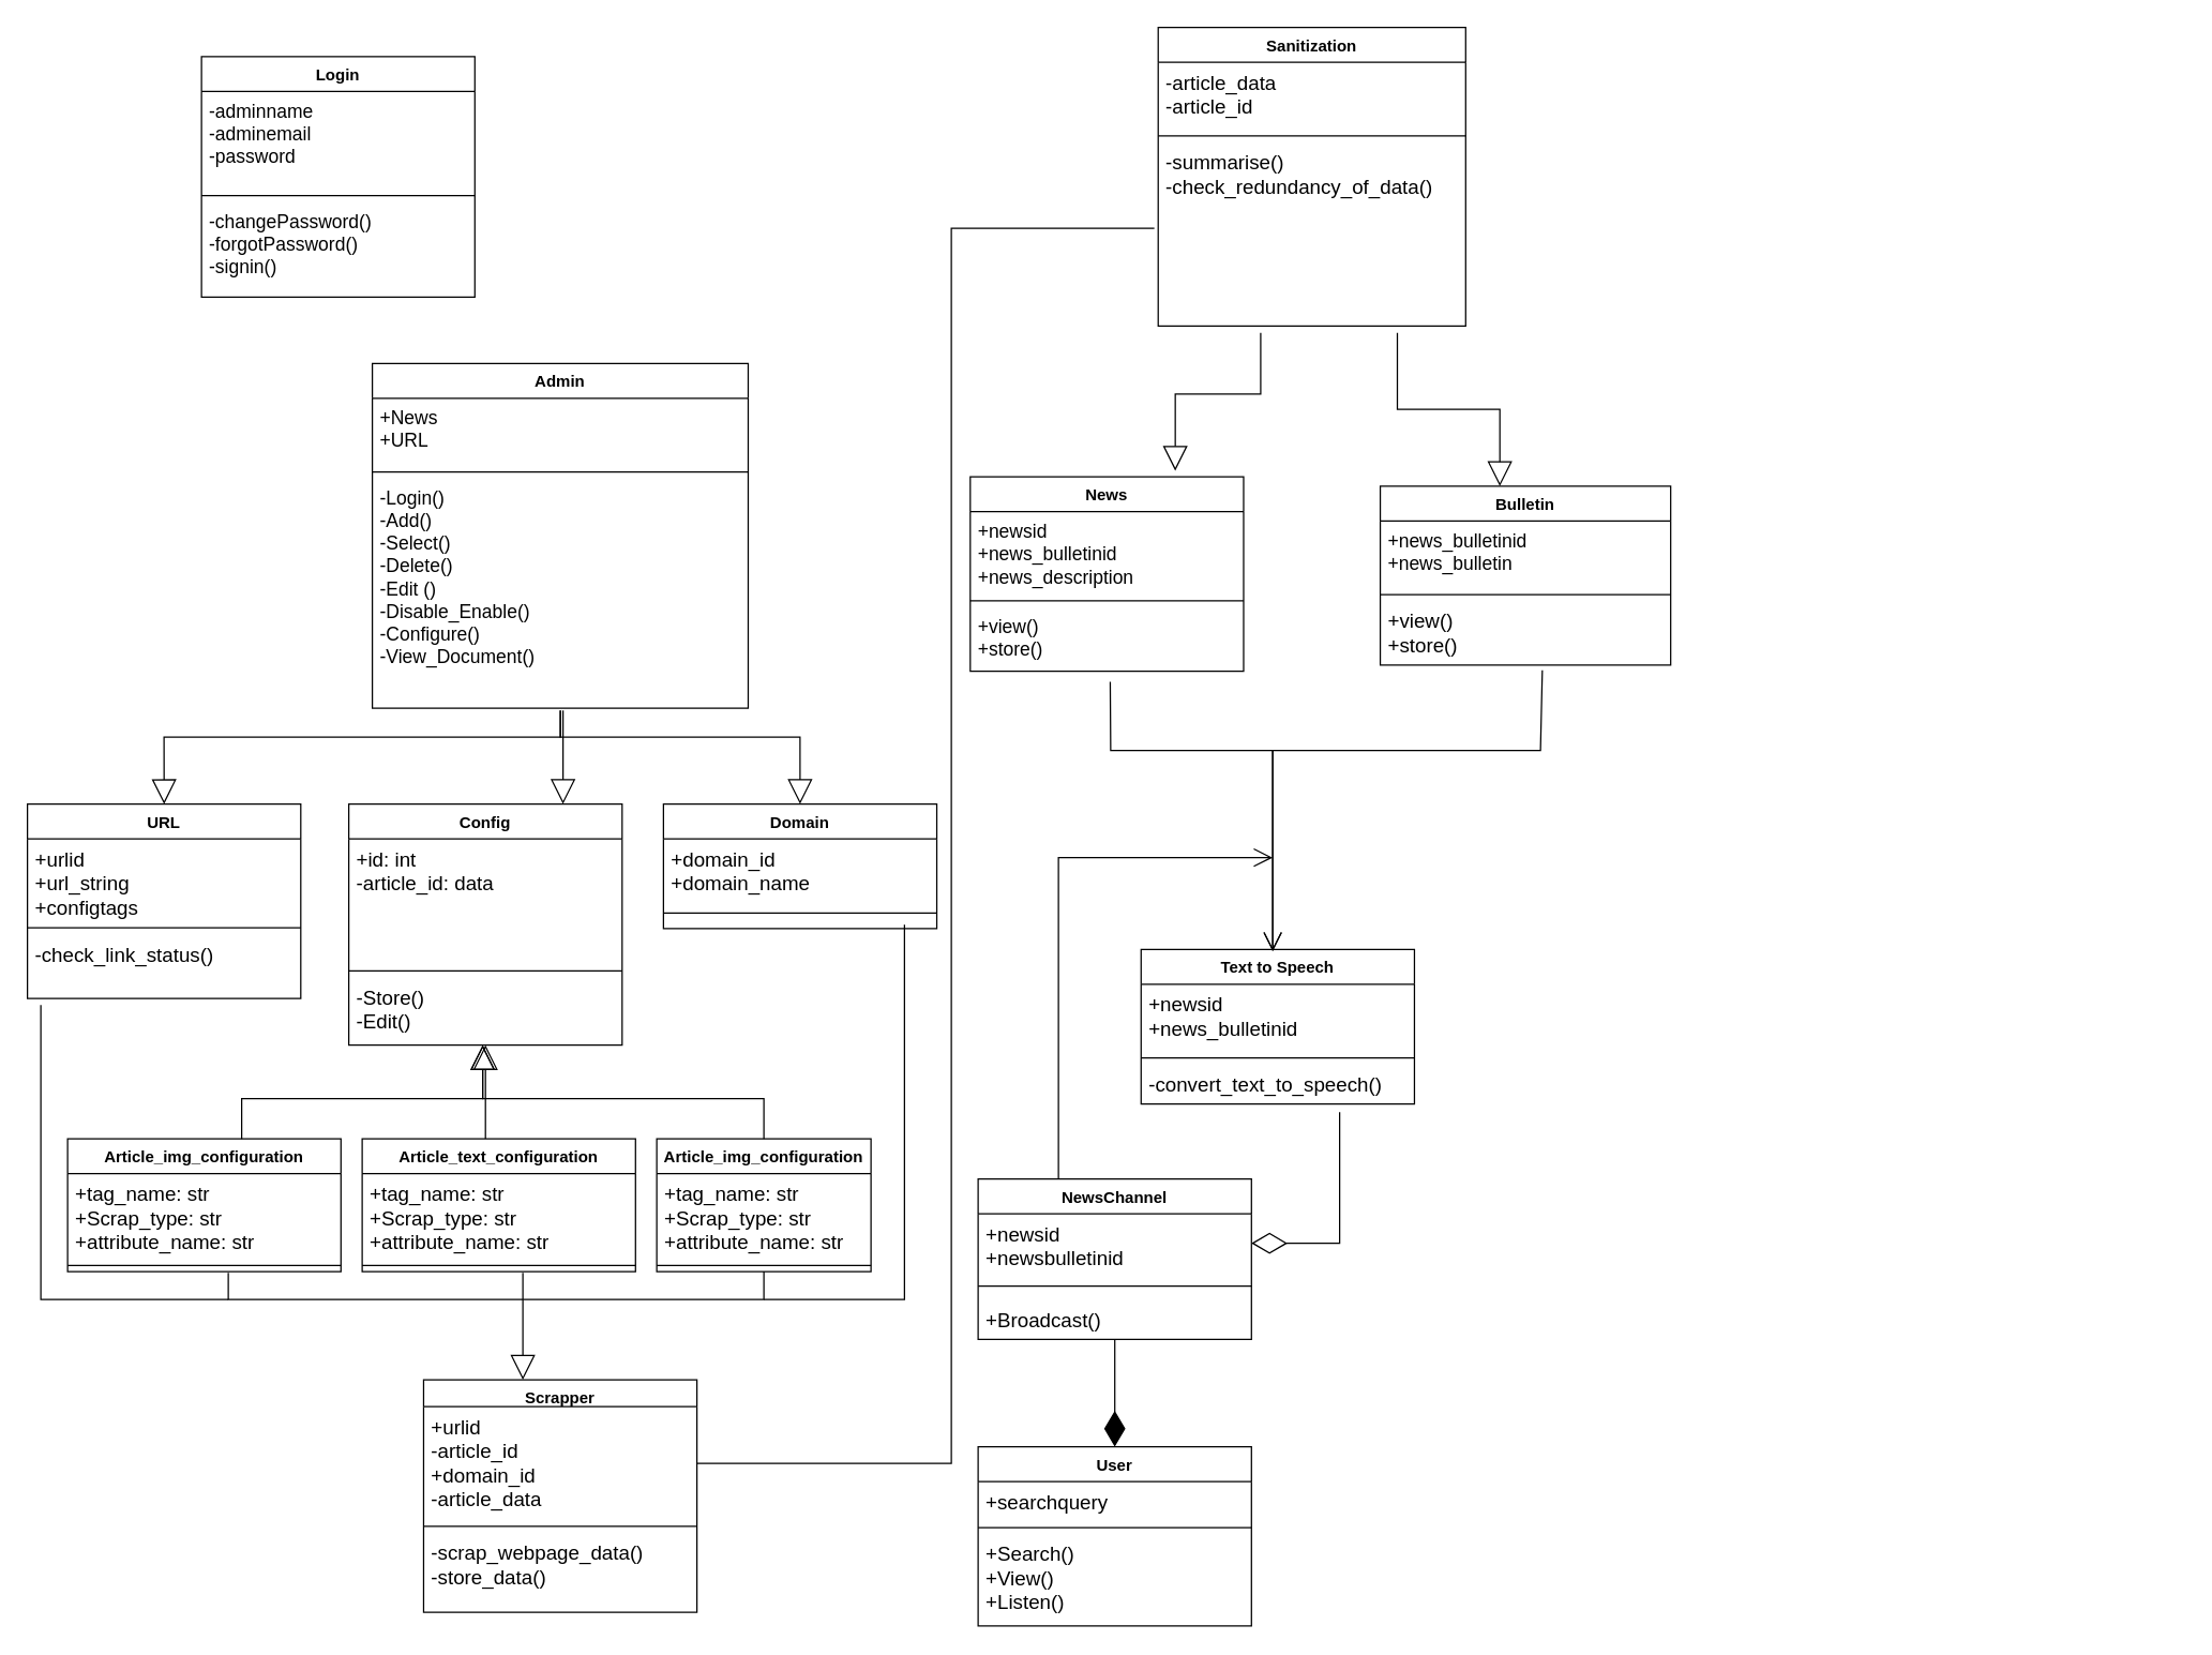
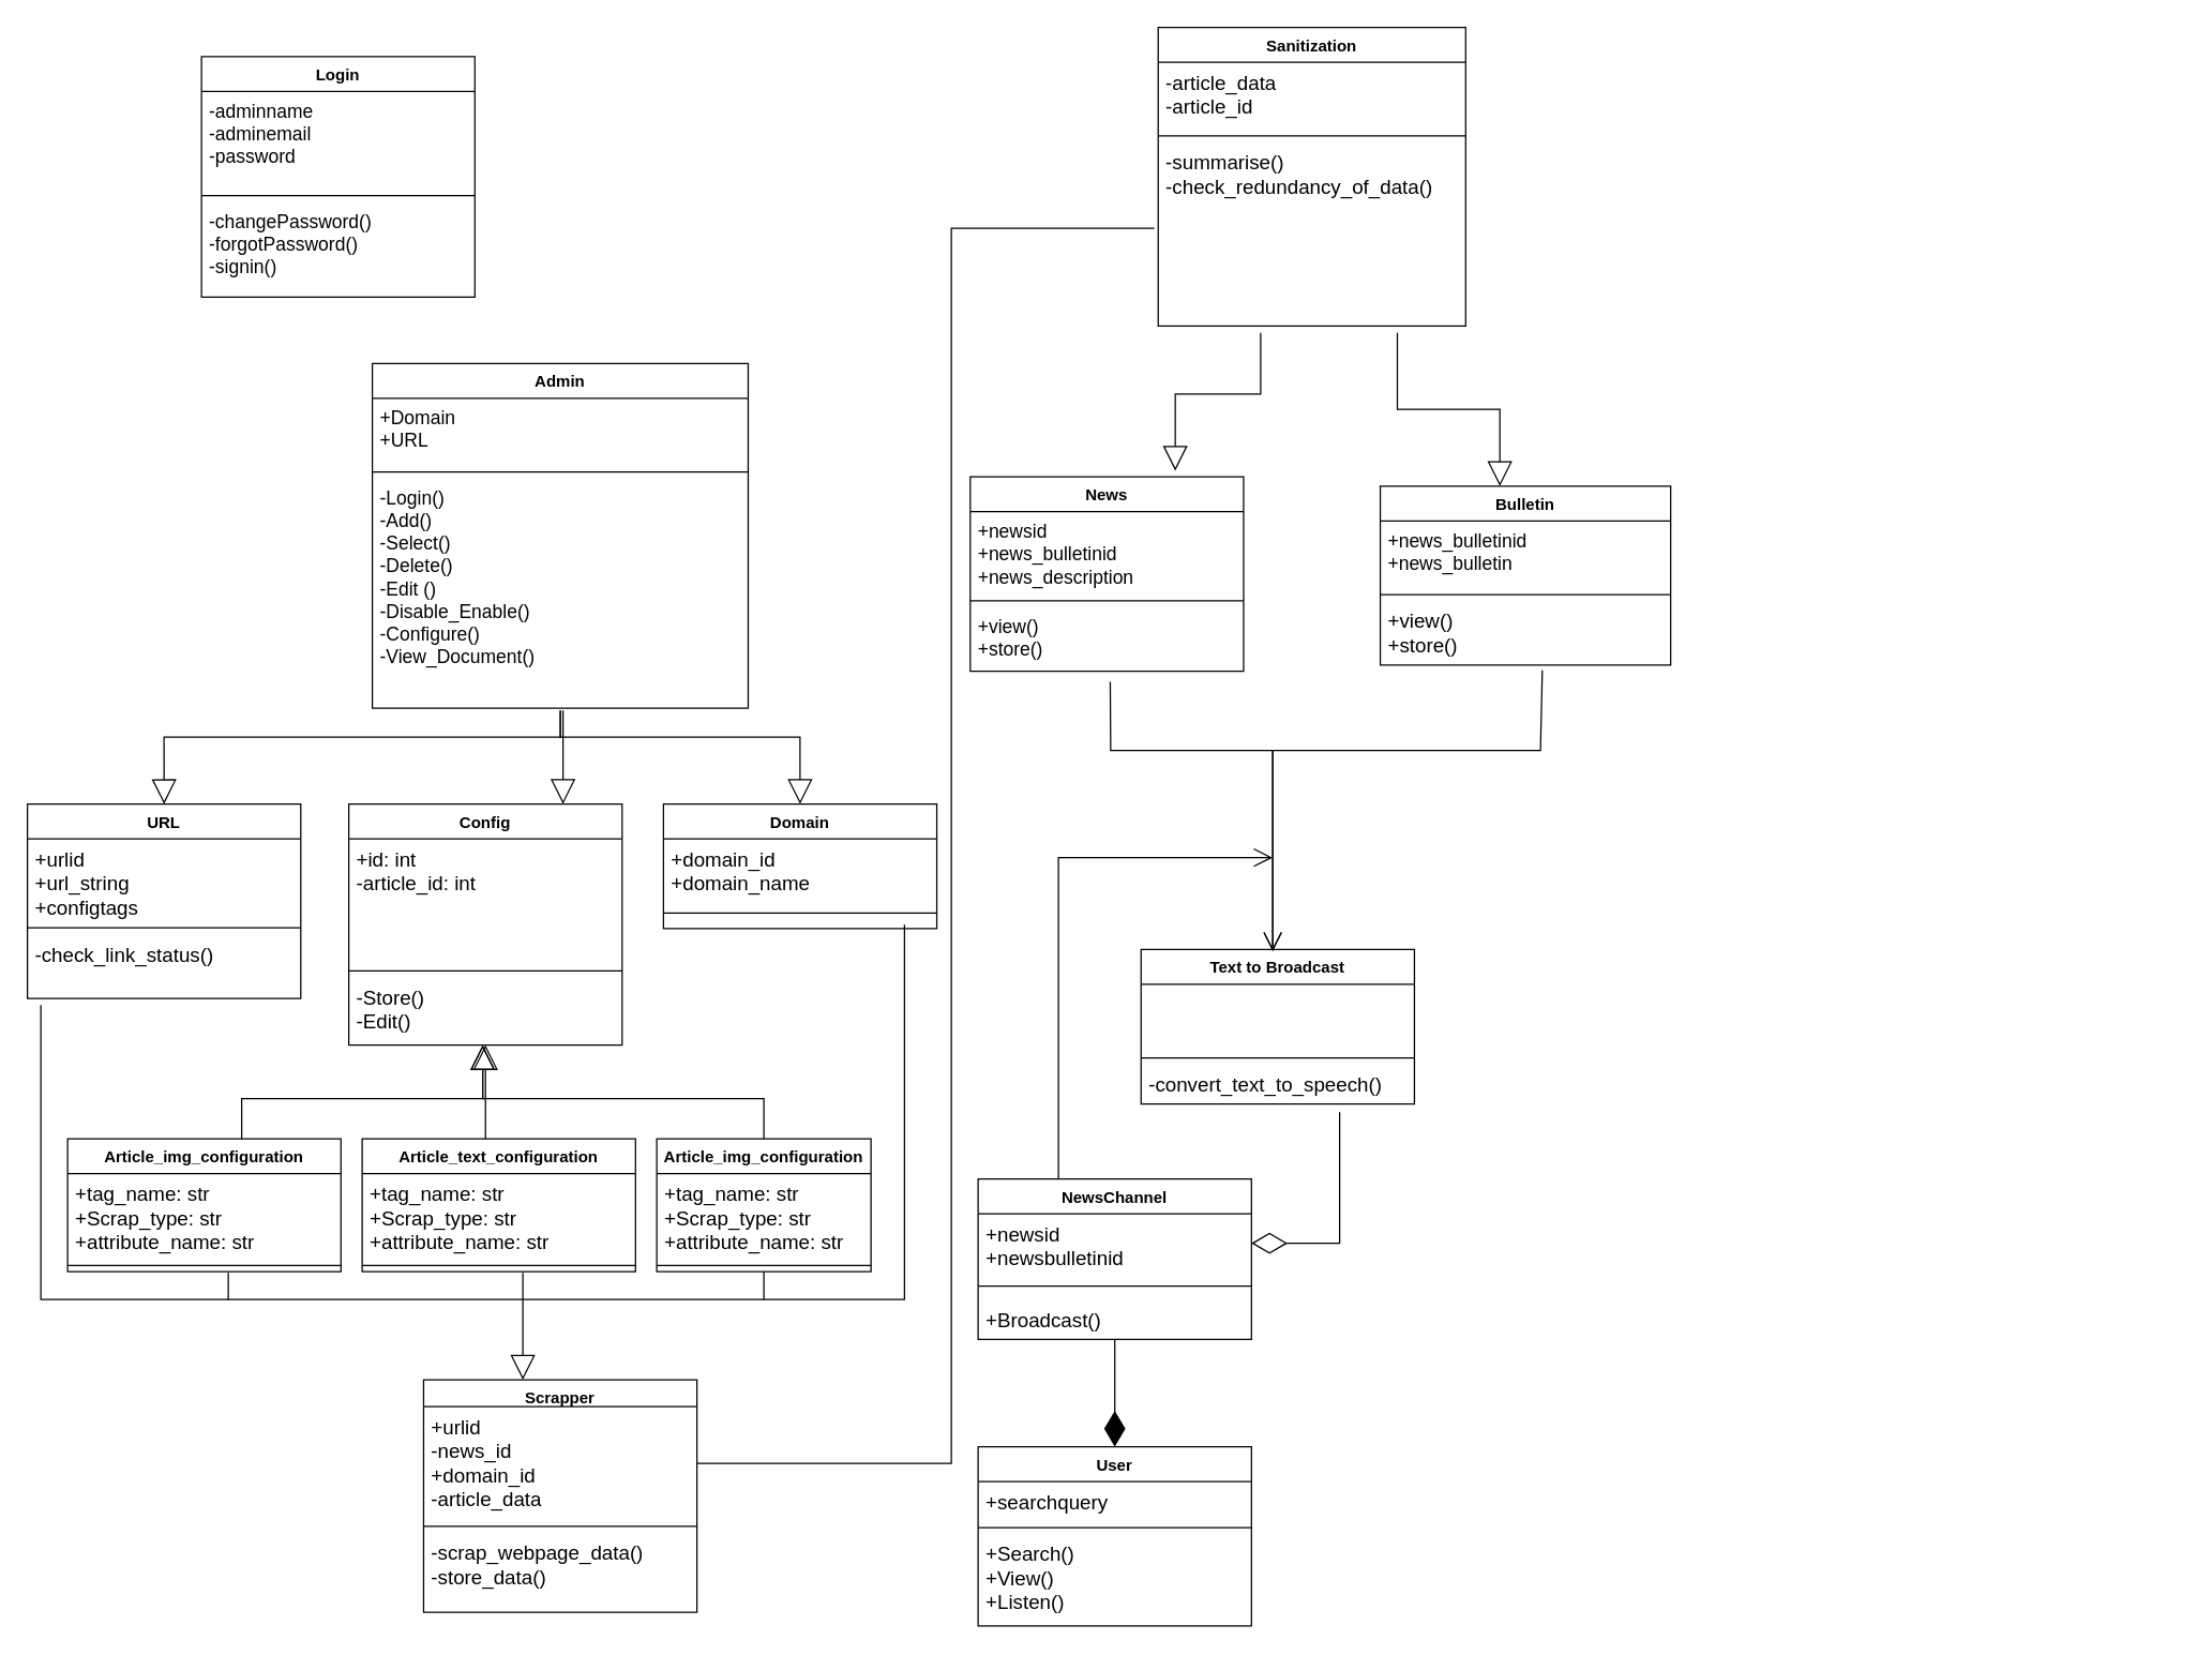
- <mxCell id="32" value="+News&#10;+URL" style="text;strokeColor=none;fillColor=none;align=left;verticalAlign=top;spacingLeft=4;spacingRight=4;overflow=hidden;rotatable=0;points=[[0,0.5],[1,0.5]];portConstraint=eastwest;fontSize=14;" parent="31" vertex="1"><mxGeometry y="26" width="280.69" height="50.412" as="geometry" /></mxCell>
+ <mxCell id="32" value="+Domain&#10;+URL" style="text;strokeColor=none;fillColor=none;align=left;verticalAlign=top;spacingLeft=4;spacingRight=4;overflow=hidden;rotatable=0;points=[[0,0.5],[1,0.5]];portConstraint=eastwest;fontSize=14;" parent="31" vertex="1"><mxGeometry y="26" width="280.69" height="50.412" as="geometry" /></mxCell>
- <mxCell id="57" value="+id: int&#10;-article_id: data&#10;" style="text;strokeColor=none;fillColor=none;align=left;verticalAlign=top;spacingLeft=4;spacingRight=4;overflow=hidden;rotatable=0;points=[[0,0.5],[1,0.5]];portConstraint=eastwest;fontSize=15;" parent="56" vertex="1"><mxGeometry y="26" width="204.14" height="94" as="geometry" /></mxCell>
+ <mxCell id="57" value="+id: int&#10;-article_id: int&#10;" style="text;strokeColor=none;fillColor=none;align=left;verticalAlign=top;spacingLeft=4;spacingRight=4;overflow=hidden;rotatable=0;points=[[0,0.5],[1,0.5]];portConstraint=eastwest;fontSize=15;" parent="56" vertex="1"><mxGeometry y="26" width="204.14" height="94" as="geometry" /></mxCell>
- <mxCell id="3" value="Text to Speech" style="swimlane;fontStyle=1;align=center;verticalAlign=top;childLayout=stackLayout;horizontal=1;startSize=26;horizontalStack=0;resizeParent=1;resizeParentMax=0;resizeLast=0;collapsible=1;marginBottom=0;" parent="2" vertex="1"><mxGeometry x="701.724" y="688.576" width="204.138" height="115.366" as="geometry"><mxRectangle x="580" y="30" width="120" height="26" as="alternateBounds" /></mxGeometry></mxCell>
+ <mxCell id="3" value="Text to Broadcast" style="swimlane;fontStyle=1;align=center;verticalAlign=top;childLayout=stackLayout;horizontal=1;startSize=26;horizontalStack=0;resizeParent=1;resizeParentMax=0;resizeLast=0;collapsible=1;marginBottom=0;" parent="2" vertex="1"><mxGeometry x="701.724" y="688.576" width="204.138" height="115.366" as="geometry"><mxRectangle x="580" y="30" width="120" height="26" as="alternateBounds" /></mxGeometry></mxCell>
- <mxCell id="5" value="+newsid&#10;+news_bulletinid&#10;" style="text;strokeColor=none;fillColor=none;align=left;verticalAlign=top;spacingLeft=4;spacingRight=4;overflow=hidden;rotatable=0;points=[[0,0.5],[1,0.5]];portConstraint=eastwest;fontSize=15;" parent="4" vertex="1"><mxGeometry width="204.138" height="50.412" as="geometry" /></mxCell>
- <mxCell id="41" value="+urlid&#10;-article_id&#10;+domain_id&#10;-article_data" style="text;strokeColor=none;fillColor=none;align=left;verticalAlign=top;spacingLeft=4;spacingRight=4;overflow=hidden;rotatable=0;points=[[0,0.5],[1,0.5]];portConstraint=eastwest;fontSize=15;" parent="40" vertex="1"><mxGeometry y="20" width="204.138" height="84.783" as="geometry" /></mxCell>
+ <mxCell id="41" value="+urlid&#10;-news_id&#10;+domain_id&#10;-article_data" style="text;strokeColor=none;fillColor=none;align=left;verticalAlign=top;spacingLeft=4;spacingRight=4;overflow=hidden;rotatable=0;points=[[0,0.5],[1,0.5]];portConstraint=eastwest;fontSize=15;" parent="40" vertex="1"><mxGeometry y="20" width="204.138" height="84.783" as="geometry" /></mxCell>
